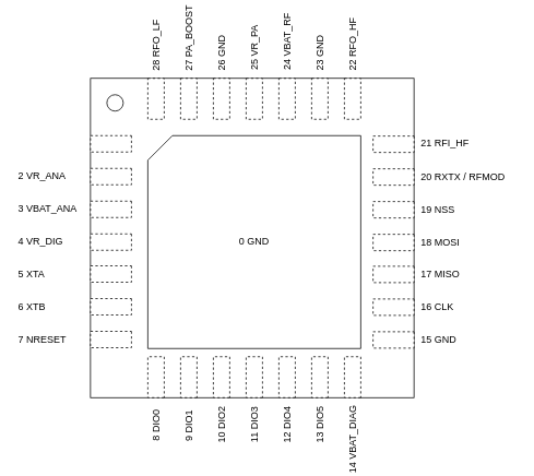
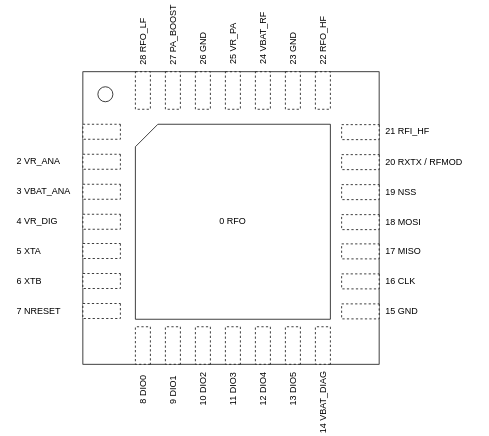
- <mxCell id="32" value="0 GND" style="shape=card;whiteSpace=wrap;html=1;" vertex="1" parent="1"><mxGeometry x="180" y="148" width="260" height="260" as="geometry" /></mxCell>
+ <mxCell id="32" value="0 RFO" style="shape=card;whiteSpace=wrap;html=1;" vertex="1" parent="1"><mxGeometry x="180" y="148" width="260" height="260" as="geometry" /></mxCell>
